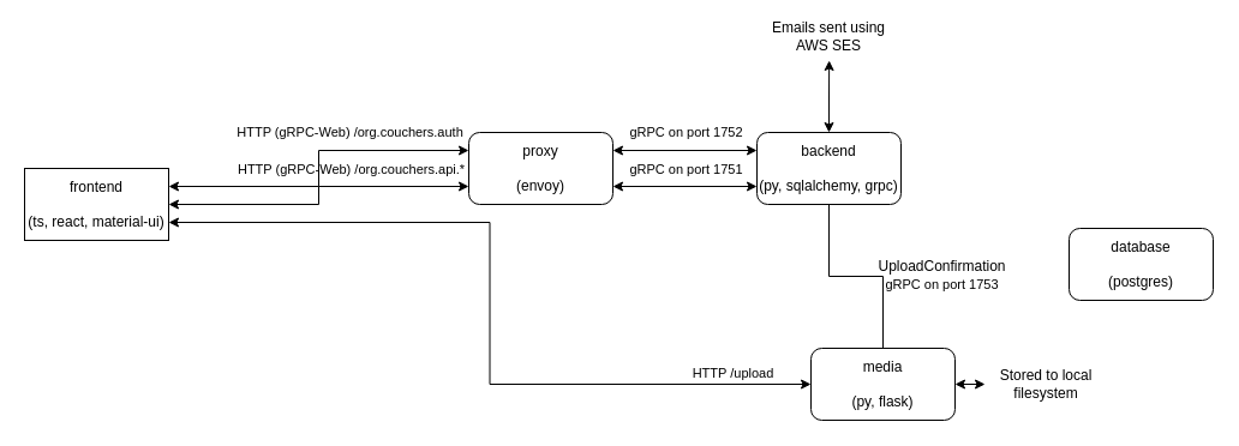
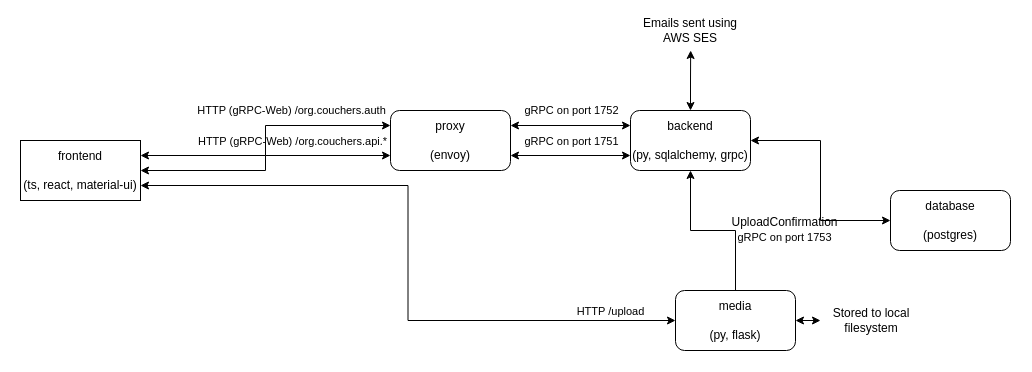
- <mxCell id="12" style="edgeStyle=orthogonalEdgeStyle;rounded=0;orthogonalLoop=1;jettySize=auto;html=1;exitX=0.5;exitY=0;exitDx=0;exitDy=0;entryX=0.5;entryY=1;entryDx=0;entryDy=0;startArrow=none;startFill=0;endArrow=none;" parent="1" source="15" target="4" edge="1"><mxGeometry relative="1" as="geometry" /></mxCell>
+ <mxCell id="12" style="edgeStyle=orthogonalEdgeStyle;rounded=0;orthogonalLoop=1;jettySize=auto;html=1;exitX=0.5;exitY=0;exitDx=0;exitDy=0;entryX=0.5;entryY=1;entryDx=0;entryDy=0;startArrow=none;startFill=0;" parent="1" source="15" target="4" edge="1"><mxGeometry relative="1" as="geometry" /></mxCell>
+ <mxCell id="2" style="edgeStyle=orthogonalEdgeStyle;rounded=0;orthogonalLoop=1;jettySize=auto;html=1;exitX=1;exitY=0.5;exitDx=0;exitDy=0;entryX=0;entryY=0.5;entryDx=0;entryDy=0;startArrow=classic;startFill=1;" parent="1" source="4" target="21" edge="1"><mxGeometry relative="1" as="geometry" /></mxCell>
